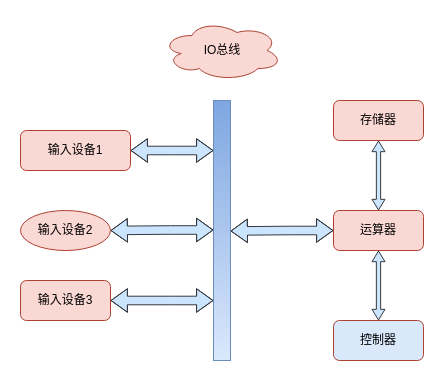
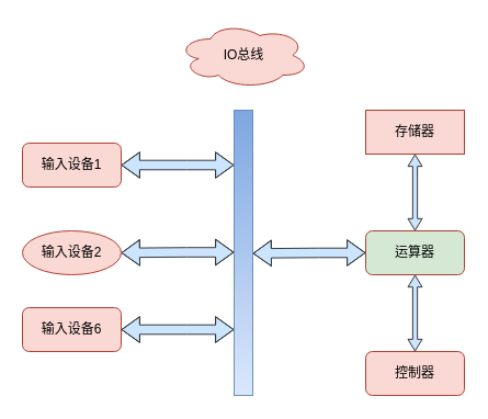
- <mxCell id="10" value="&lt;span style=&quot;text-align: left&quot;&gt;存储器&lt;/span&gt;" style="rounded=1;whiteSpace=wrap;html=1;fillColor=#fad9d5;strokeColor=#ae4132;" vertex="1" parent="1"><mxGeometry x="333" y="100" width="90" height="40" as="geometry" /></mxCell>
+ <mxCell id="10" value="&lt;span style=&quot;text-align: left&quot;&gt;存储器&lt;/span&gt;" style="whiteSpace=wrap;html=1;fillColor=#fad9d5;strokeColor=#ae4132;rounded=0;" vertex="1" parent="1"><mxGeometry x="333" y="100" width="90" height="40" as="geometry" /></mxCell>
- <mxCell id="6" value="&lt;span style=&quot;text-align: left&quot;&gt;输入设备1&lt;/span&gt;" style="rounded=1;whiteSpace=wrap;html=1;fillColor=#fad9d5;strokeColor=#ae4132;" vertex="1" parent="1"><mxGeometry x="20" y="130" width="110" height="40" as="geometry" /></mxCell>
+ <mxCell id="6" value="&lt;span style=&quot;text-align: left&quot;&gt;输入设备1&lt;/span&gt;" style="rounded=1;whiteSpace=wrap;html=1;fillColor=#fad9d5;strokeColor=#ae4132;" vertex="1" parent="1"><mxGeometry x="20" y="130" width="90" height="40" as="geometry" /></mxCell>
- <mxCell id="11" value="&lt;div style=&quot;text-align: left&quot;&gt;&lt;span&gt;运算器&lt;/span&gt;&lt;/div&gt;" style="rounded=1;whiteSpace=wrap;html=1;fillColor=#fad9d5;strokeColor=#ae4132;" vertex="1" parent="1"><mxGeometry x="333" y="210" width="90" height="40" as="geometry" /></mxCell>
+ <mxCell id="11" value="&lt;div style=&quot;text-align: left&quot;&gt;&lt;span&gt;运算器&lt;/span&gt;&lt;/div&gt;" style="rounded=1;whiteSpace=wrap;html=1;fillColor=#d5e8d4;strokeColor=#ae4132;" vertex="1" parent="1"><mxGeometry x="333" y="210" width="90" height="40" as="geometry" /></mxCell>
- <mxCell id="8" value="&lt;span style=&quot;text-align: left&quot;&gt;输入设备3&lt;/span&gt;" style="rounded=1;whiteSpace=wrap;html=1;fillColor=#fad9d5;strokeColor=#ae4132;" vertex="1" parent="1"><mxGeometry x="20" y="280" width="90" height="40" as="geometry" /></mxCell>
+ <mxCell id="8" value="&lt;span style=&quot;text-align: left&quot;&gt;输入设备6&lt;/span&gt;" style="rounded=1;whiteSpace=wrap;html=1;fillColor=#fad9d5;strokeColor=#ae4132;" vertex="1" parent="1"><mxGeometry x="20" y="280" width="90" height="40" as="geometry" /></mxCell>
- <mxCell id="12" value="&lt;div style=&quot;text-align: left&quot;&gt;&lt;span&gt;控制器&lt;/span&gt;&lt;/div&gt;" style="rounded=1;whiteSpace=wrap;html=1;fillColor=#dae8fc;strokeColor=#ae4132;" vertex="1" parent="1"><mxGeometry x="333" y="320" width="90" height="40" as="geometry" /></mxCell>
+ <mxCell id="12" value="&lt;div style=&quot;text-align: left&quot;&gt;&lt;span&gt;控制器&lt;/span&gt;&lt;/div&gt;" style="rounded=1;whiteSpace=wrap;html=1;fillColor=#fad9d5;strokeColor=#ae4132;" vertex="1" parent="1"><mxGeometry x="333" y="320" width="90" height="40" as="geometry" /></mxCell>
